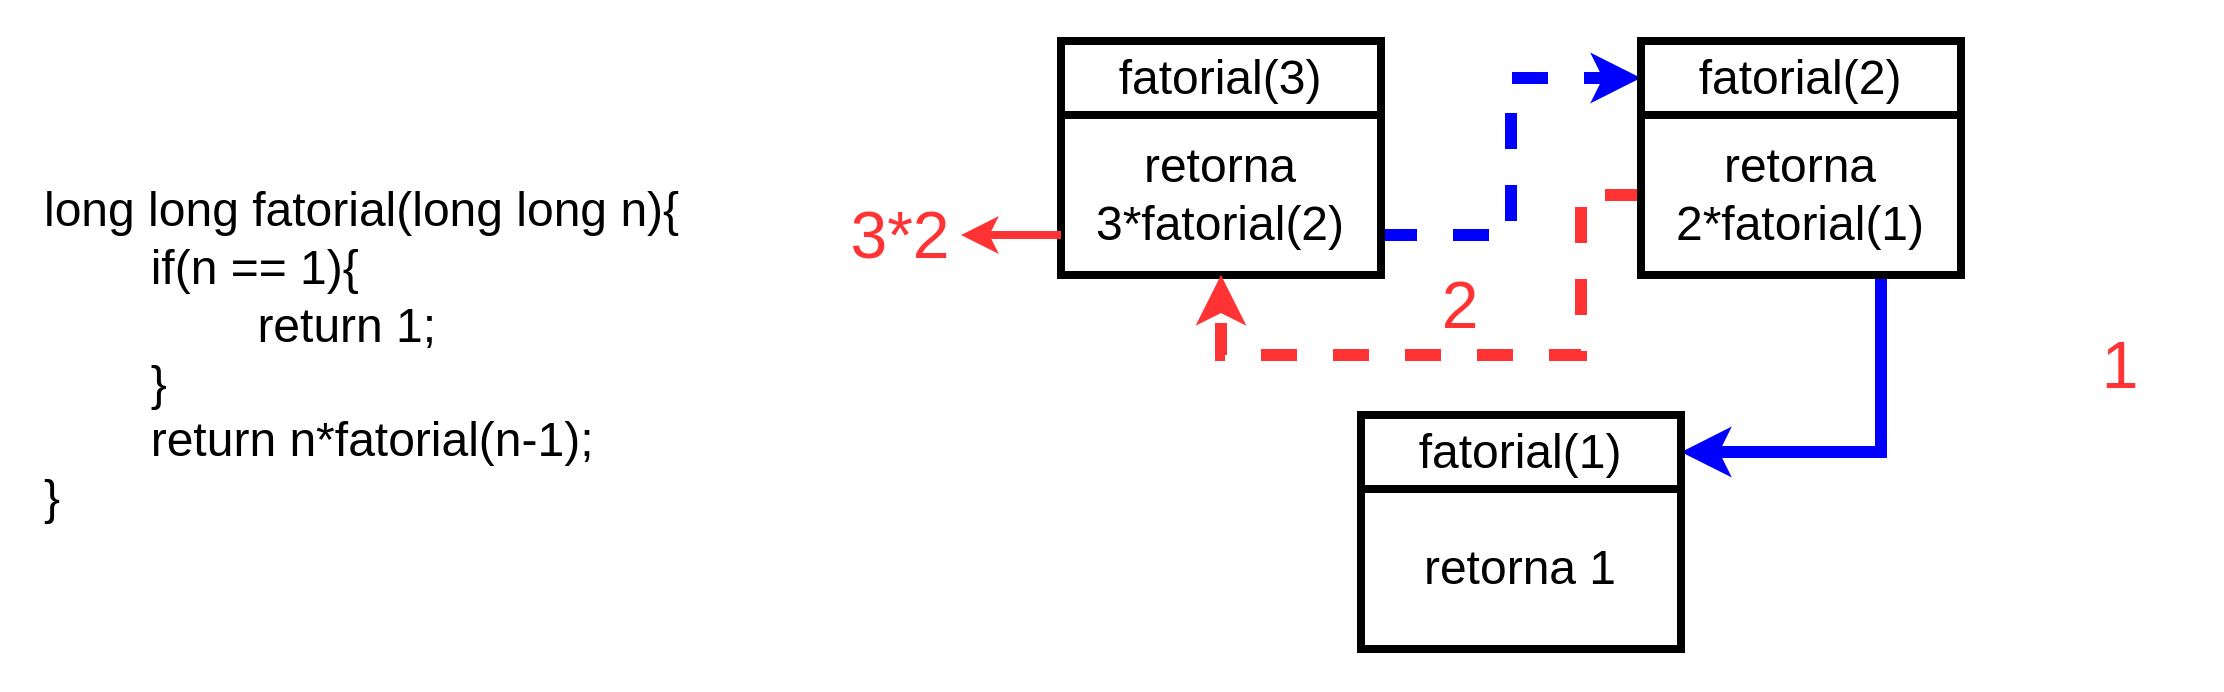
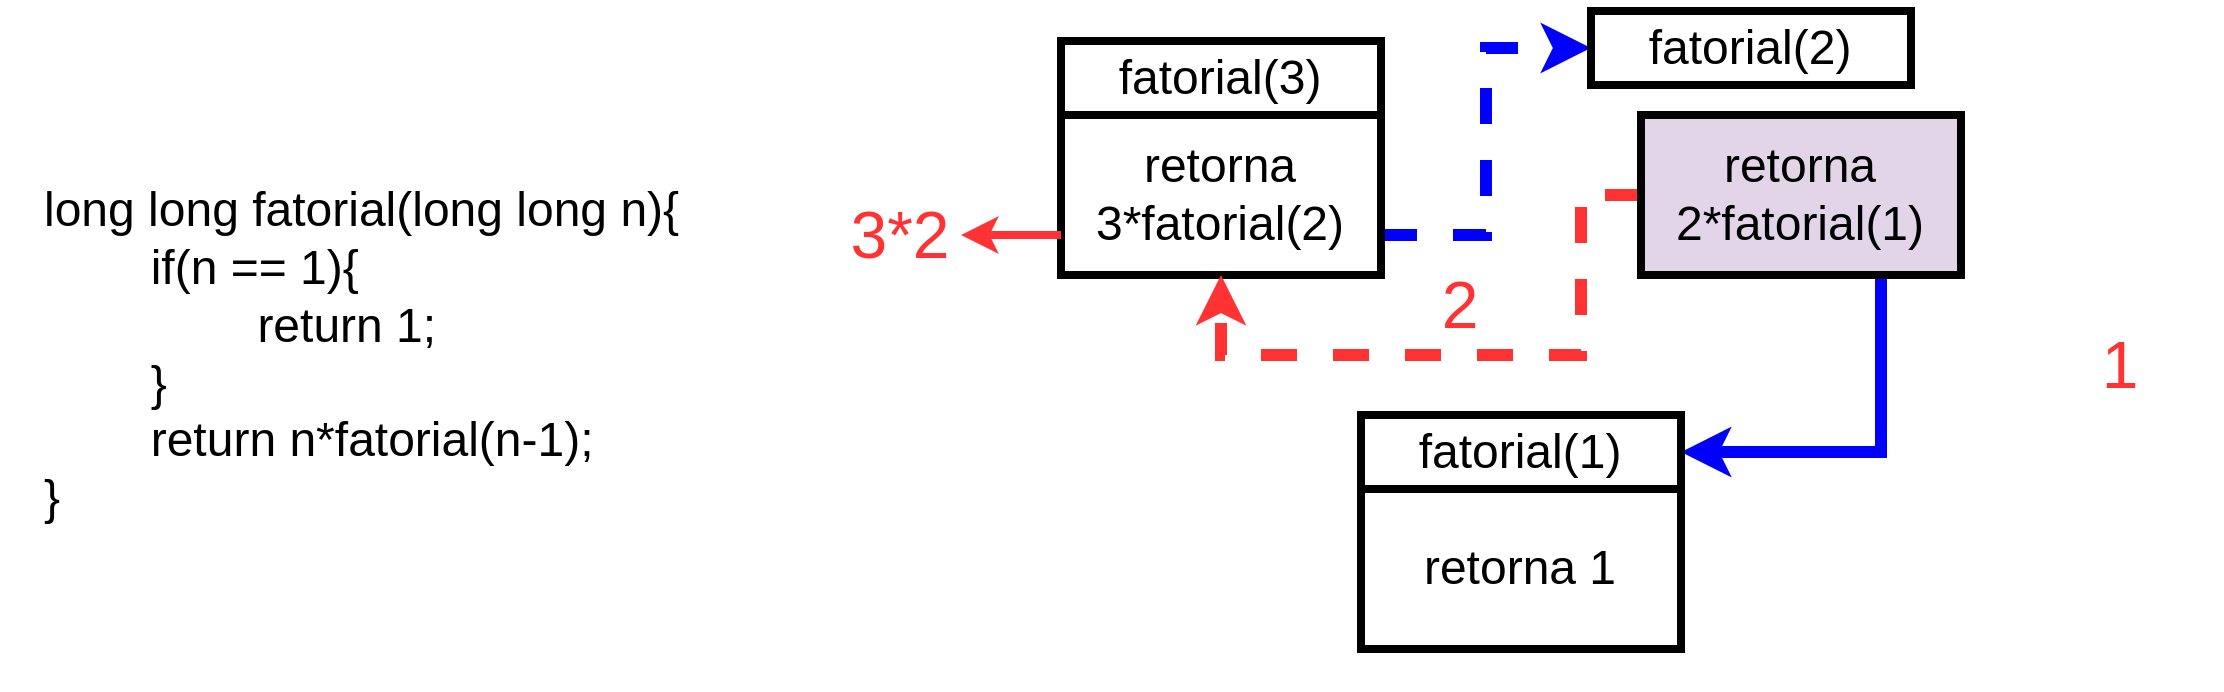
- <mxCell id="14" value="&lt;span style=&quot;font-size: 24px;&quot;&gt;fatorial(2)&lt;/span&gt;" style="rounded=0;whiteSpace=wrap;html=1;strokeWidth=4;" vertex="1" parent="1"><mxGeometry x="820" y="20" width="160" height="37" as="geometry" /></mxCell>
+ <mxCell id="14" value="&lt;span style=&quot;font-size: 24px;&quot;&gt;fatorial(2)&lt;/span&gt;" style="rounded=0;whiteSpace=wrap;html=1;strokeWidth=4;" vertex="1" parent="1"><mxGeometry x="795" y="5" width="160" height="37" as="geometry" /></mxCell>
- <mxCell id="7" value="&lt;div&gt;retorna&lt;/div&gt;2*fatorial(1)" style="rounded=0;whiteSpace=wrap;html=1;fontSize=24;strokeWidth=4;" vertex="1" parent="1"><mxGeometry x="820" y="57" width="160" height="80" as="geometry" /></mxCell>
+ <mxCell id="7" value="&lt;div&gt;retorna&lt;/div&gt;2*fatorial(1)" style="rounded=0;whiteSpace=wrap;html=1;fontSize=24;strokeWidth=4;fillColor=#e1d5e7;" vertex="1" parent="1"><mxGeometry x="820" y="57" width="160" height="80" as="geometry" /></mxCell>
